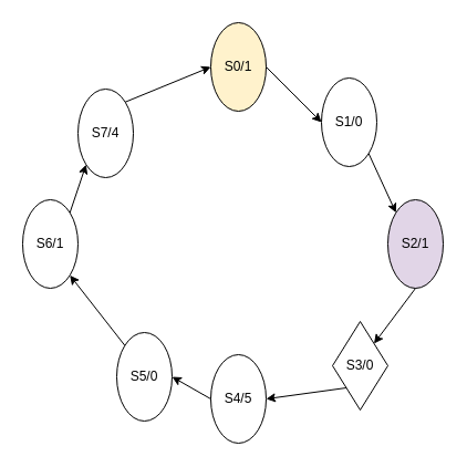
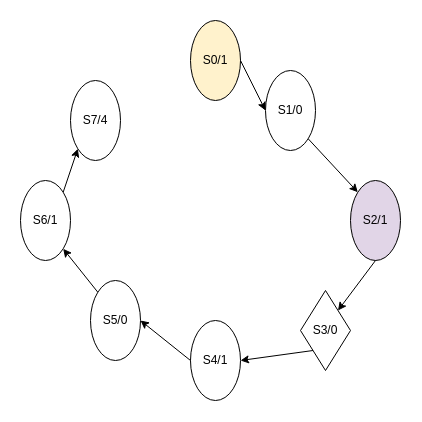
- <mxCell id="17" value="" style="endArrow=classic;html=1;rounded=0;exitX=1;exitY=0;exitDx=0;exitDy=0;entryX=0;entryY=0.5;entryDx=0;entryDy=0;" edge="1" parent="1" source="6" target="2"><mxGeometry width="50" height="50" relative="1" as="geometry"><mxPoint x="310" y="130" as="sourcePoint" /><mxPoint x="360" y="180" as="targetPoint" /></mxGeometry></mxCell>
- <mxCell id="3" value="S1/0" style="ellipse;whiteSpace=wrap;html=1;" vertex="1" parent="1"><mxGeometry x="290" y="70" width="50" height="80" as="geometry" /></mxCell>
+ <mxCell id="3" value="S1/0" style="ellipse;whiteSpace=wrap;html=1;" vertex="1" parent="1"><mxGeometry x="265" y="70" width="50" height="80" as="geometry" /></mxCell>
- <mxCell id="8" value="S5/0" style="ellipse;whiteSpace=wrap;html=1;" vertex="1" parent="1"><mxGeometry x="105" y="300" width="50" height="80" as="geometry" /></mxCell>
+ <mxCell id="8" value="S5/0" style="ellipse;whiteSpace=wrap;html=1;" vertex="1" parent="1"><mxGeometry x="90" y="280" width="50" height="80" as="geometry" /></mxCell>
- <mxCell id="5" value="S4/5" style="ellipse;whiteSpace=wrap;html=1;" vertex="1" parent="1"><mxGeometry x="190" y="320" width="50" height="80" as="geometry" /></mxCell>
+ <mxCell id="5" value="S4/1" style="ellipse;whiteSpace=wrap;html=1;" vertex="1" parent="1"><mxGeometry x="190" y="320" width="50" height="80" as="geometry" /></mxCell>
